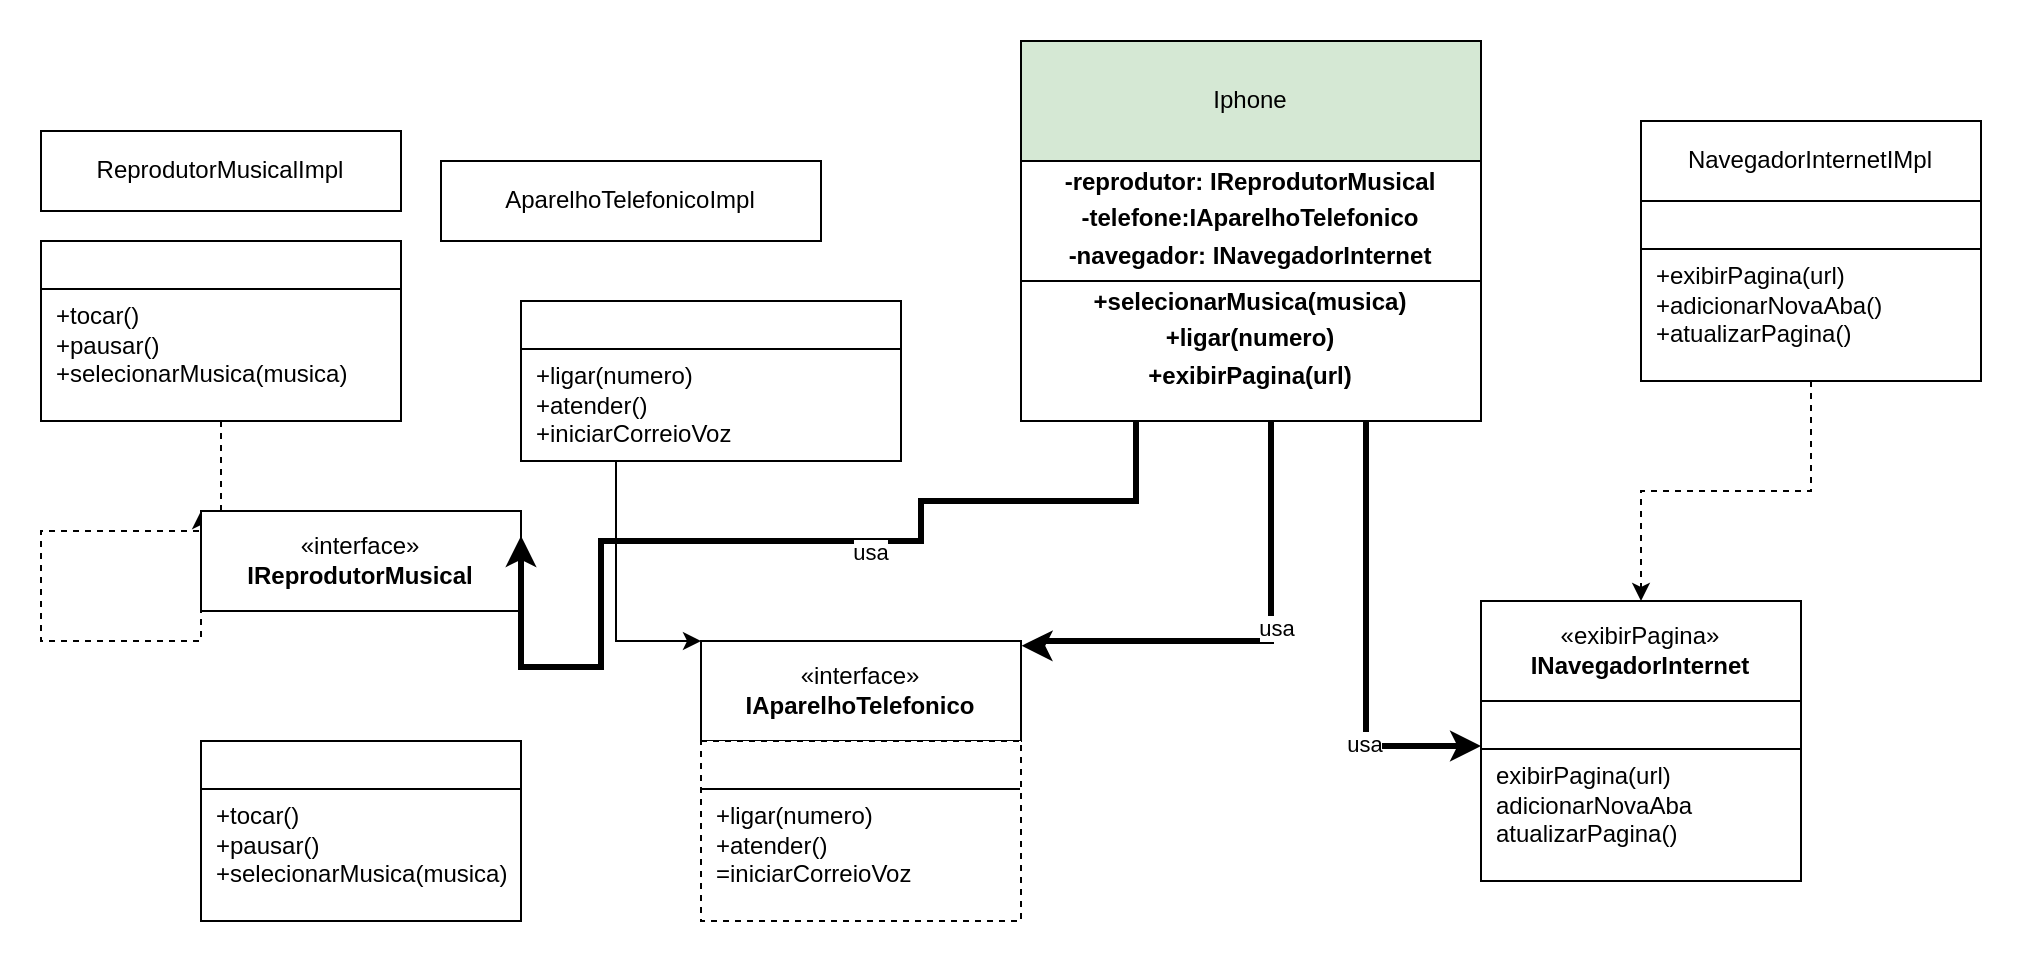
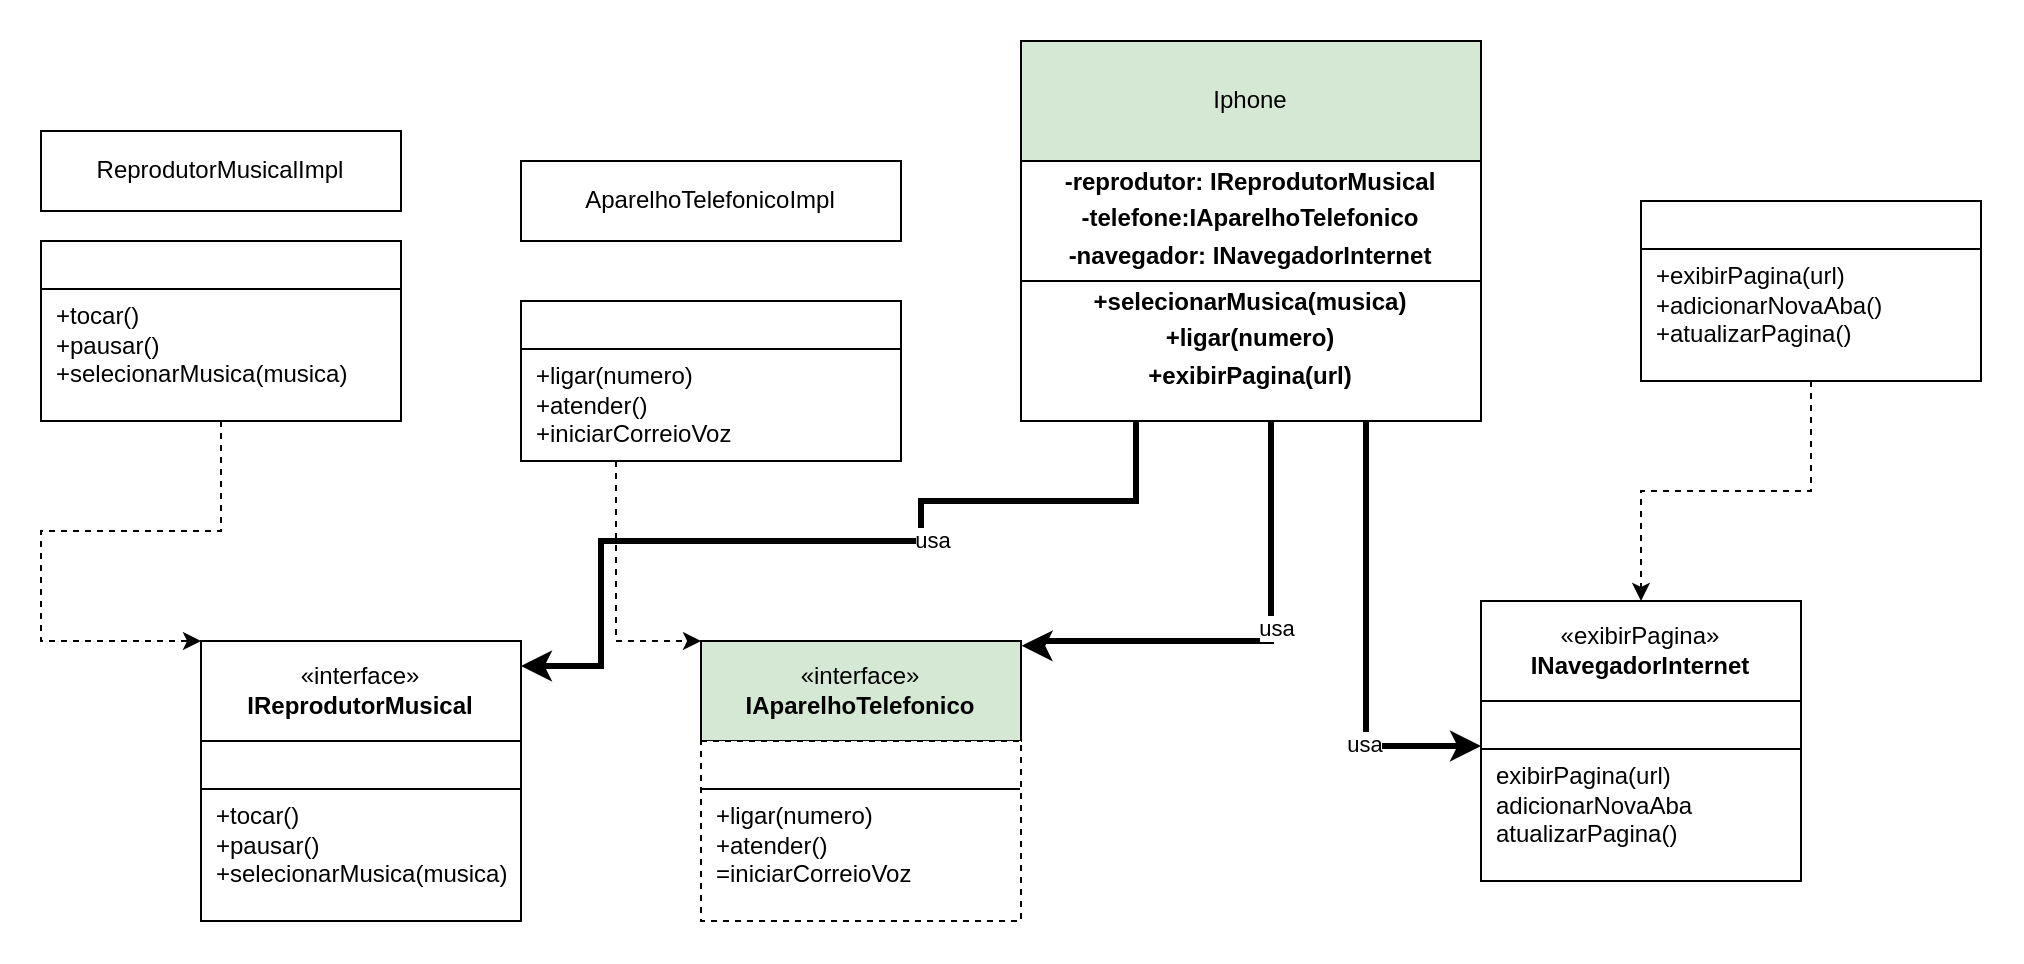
- <mxCell id="4" value="NavegadorInternetIMpl" style="html=1;whiteSpace=wrap;" vertex="1" parent="1"><mxGeometry x="820" y="60" width="170" height="40" as="geometry" /></mxCell>
- <mxCell id="3" value="AparelhoTelefonicoImpl" style="html=1;whiteSpace=wrap;" vertex="1" parent="1"><mxGeometry x="220" y="80" width="190" height="40" as="geometry" /></mxCell>
+ <mxCell id="3" value="AparelhoTelefonicoImpl" style="html=1;whiteSpace=wrap;" vertex="1" parent="1"><mxGeometry x="260" y="80" width="190" height="40" as="geometry" /></mxCell>
- <mxCell id="12" value="«interface»&lt;br&gt;&lt;b&gt;IReprodutorMusical&lt;/b&gt;" style="html=1;whiteSpace=wrap;" vertex="1" parent="1"><mxGeometry x="100" y="255" width="160" height="50" as="geometry" /></mxCell>
+ <mxCell id="12" value="«interface»&lt;br&gt;&lt;b&gt;IReprodutorMusical&lt;/b&gt;" style="html=1;whiteSpace=wrap;" vertex="1" parent="1"><mxGeometry x="100" y="320" width="160" height="50" as="geometry" /></mxCell>
- <mxCell id="6" style="edgeStyle=orthogonalEdgeStyle;rounded=0;orthogonalLoop=1;jettySize=auto;html=1;exitX=0.25;exitY=1;exitDx=0;exitDy=0;entryX=0;entryY=0;entryDx=0;entryDy=0;dashed=0;" edge="1" parent="1" source="7" target="14"><mxGeometry relative="1" as="geometry"><Array as="points"><mxPoint x="308" y="320" /></Array></mxGeometry></mxCell>
+ <mxCell id="6" style="edgeStyle=orthogonalEdgeStyle;rounded=0;orthogonalLoop=1;jettySize=auto;html=1;exitX=0.25;exitY=1;exitDx=0;exitDy=0;entryX=0;entryY=0;entryDx=0;entryDy=0;dashed=1;" edge="1" parent="1" source="7" target="14"><mxGeometry relative="1" as="geometry"><Array as="points"><mxPoint x="308" y="320" /></Array></mxGeometry></mxCell>
- <mxCell id="14" value="«interface»&lt;br&gt;&lt;b&gt;IAparelhoTelefonico&lt;/b&gt;" style="html=1;whiteSpace=wrap;" vertex="1" parent="1"><mxGeometry x="350" y="320" width="160" height="50" as="geometry" /></mxCell>
+ <mxCell id="14" value="«interface»&lt;br&gt;&lt;b&gt;IAparelhoTelefonico&lt;/b&gt;" style="html=1;whiteSpace=wrap;fillColor=#d5e8d4;" vertex="1" parent="1"><mxGeometry x="350" y="320" width="160" height="50" as="geometry" /></mxCell>
